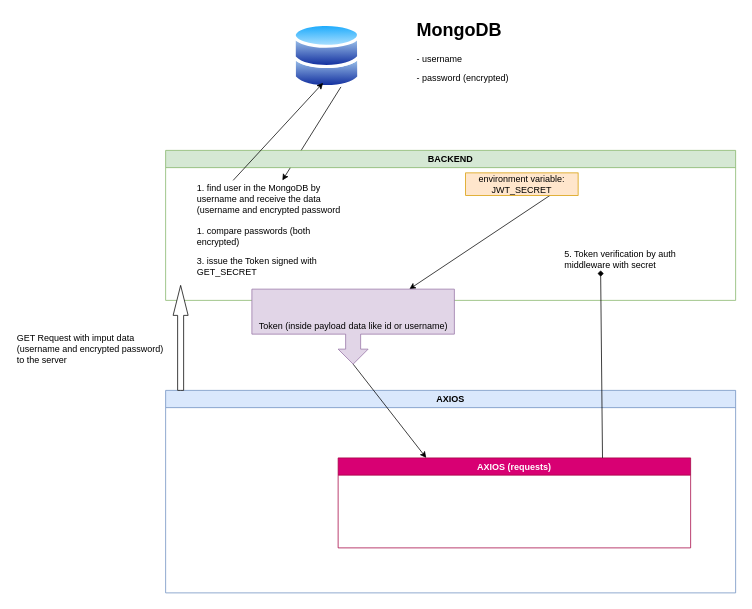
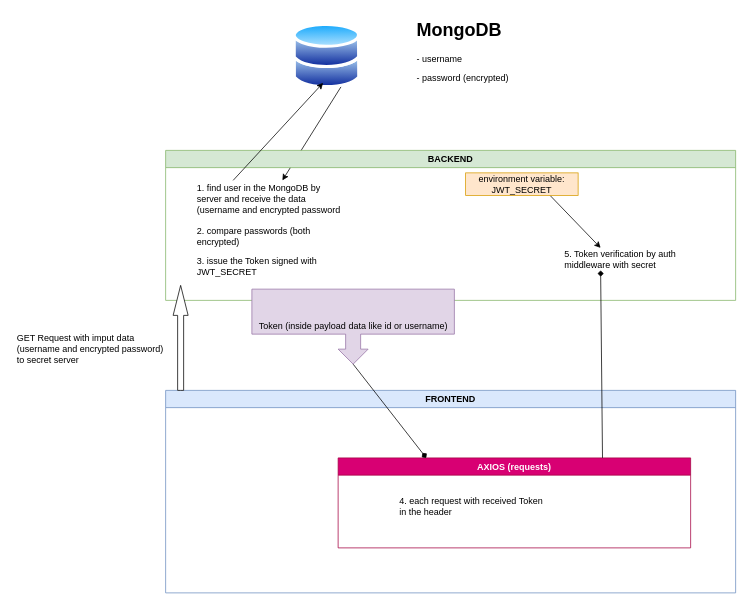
- <mxCell id="8" value="1. find user in the MongoDB by username and receive the data (username and encrypted password" style="text;html=1;strokeColor=none;fillColor=none;align=left;verticalAlign=middle;whiteSpace=wrap;rounded=0;" parent="5" vertex="1"><mxGeometry x="40" y="40" width="200" height="50" as="geometry" /></mxCell>
+ <mxCell id="8" value="1. find user in the MongoDB by server and receive the data (username and encrypted password" style="text;html=1;strokeColor=none;fillColor=none;align=left;verticalAlign=middle;whiteSpace=wrap;rounded=0;" parent="5" vertex="1"><mxGeometry x="40" y="40" width="200" height="50" as="geometry" /></mxCell>
- <mxCell id="9" value="1. compare passwords (both encrypted)" style="text;html=1;strokeColor=none;fillColor=none;align=left;verticalAlign=middle;whiteSpace=wrap;rounded=0;" parent="5" vertex="1"><mxGeometry x="40" y="100" width="200" height="30" as="geometry" /></mxCell>
+ <mxCell id="9" value="2. compare passwords (both encrypted)" style="text;html=1;strokeColor=none;fillColor=none;align=left;verticalAlign=middle;whiteSpace=wrap;rounded=0;" parent="5" vertex="1"><mxGeometry x="40" y="100" width="200" height="30" as="geometry" /></mxCell>
- <mxCell id="6" style="edgeStyle=none;html=1;exitX=0.75;exitY=1;exitDx=0;exitDy=0;fontColor=default;" parent="5" source="7" target="17" edge="1"><mxGeometry relative="1" as="geometry" /></mxCell>
+ <mxCell id="6" style="edgeStyle=none;html=1;exitX=0.75;exitY=1;exitDx=0;exitDy=0;entryX=0.25;entryY=0;entryDx=0;entryDy=0;fontColor=default;" parent="5" source="7" target="11" edge="1"><mxGeometry relative="1" as="geometry" /></mxCell>
- <mxCell id="10" value="3. issue the Token signed with GET_SECRET" style="text;html=1;strokeColor=none;fillColor=none;align=left;verticalAlign=middle;whiteSpace=wrap;rounded=0;" parent="5" vertex="1"><mxGeometry x="40" y="140" width="200" height="30" as="geometry" /></mxCell>
+ <mxCell id="10" value="3. issue the Token signed with JWT_SECRET" style="text;html=1;strokeColor=none;fillColor=none;align=left;verticalAlign=middle;whiteSpace=wrap;rounded=0;" parent="5" vertex="1"><mxGeometry x="40" y="140" width="200" height="30" as="geometry" /></mxCell>
- <mxCell id="20" value="GET Request with imput data (username and encrypted password) to the server" style="text;html=1;strokeColor=none;fillColor=none;align=left;verticalAlign=middle;whiteSpace=wrap;rounded=0;" vertex="1" parent="1"><mxGeometry x="20" y="440" width="200" height="50" as="geometry" /></mxCell>
+ <mxCell id="20" value="GET Request with imput data (username and encrypted password) to secret server" style="text;html=1;strokeColor=none;fillColor=none;align=left;verticalAlign=middle;whiteSpace=wrap;rounded=0;" vertex="1" parent="1"><mxGeometry x="20" y="440" width="200" height="50" as="geometry" /></mxCell>
- <mxCell id="12" value="AXIOS" style="swimlane;fillColor=#dae8fc;strokeColor=#6c8ebf;" parent="1" vertex="1"><mxGeometry x="220" y="520" width="760" height="270" as="geometry" /></mxCell>
+ <mxCell id="12" value="FRONTEND" style="swimlane;fillColor=#dae8fc;strokeColor=#6c8ebf;" parent="1" vertex="1"><mxGeometry x="220" y="520" width="760" height="270" as="geometry" /></mxCell>
- <mxCell id="16" style="edgeStyle=none;html=1;exitX=0;exitY=0;exitDx=100;exitDy=135;exitPerimeter=0;entryX=0.25;entryY=0;entryDx=0;entryDy=0;fontColor=default;" parent="1" source="17" target="13" edge="1"><mxGeometry relative="1" as="geometry" /></mxCell>
+ <mxCell id="16" style="edgeStyle=none;html=1;exitX=0;exitY=0;exitDx=100;exitDy=135;exitPerimeter=0;entryX=0.25;entryY=0;entryDx=0;entryDy=0;fontColor=default;endArrow=diamond;" parent="1" source="17" target="13" edge="1"><mxGeometry relative="1" as="geometry" /></mxCell>
+ <mxCell id="14" value="4. each request with received Token in the header" style="text;html=1;strokeColor=none;fillColor=none;align=left;verticalAlign=middle;whiteSpace=wrap;rounded=0;" parent="13" vertex="1"><mxGeometry x="80" y="40" width="200" height="50" as="geometry" /></mxCell>
